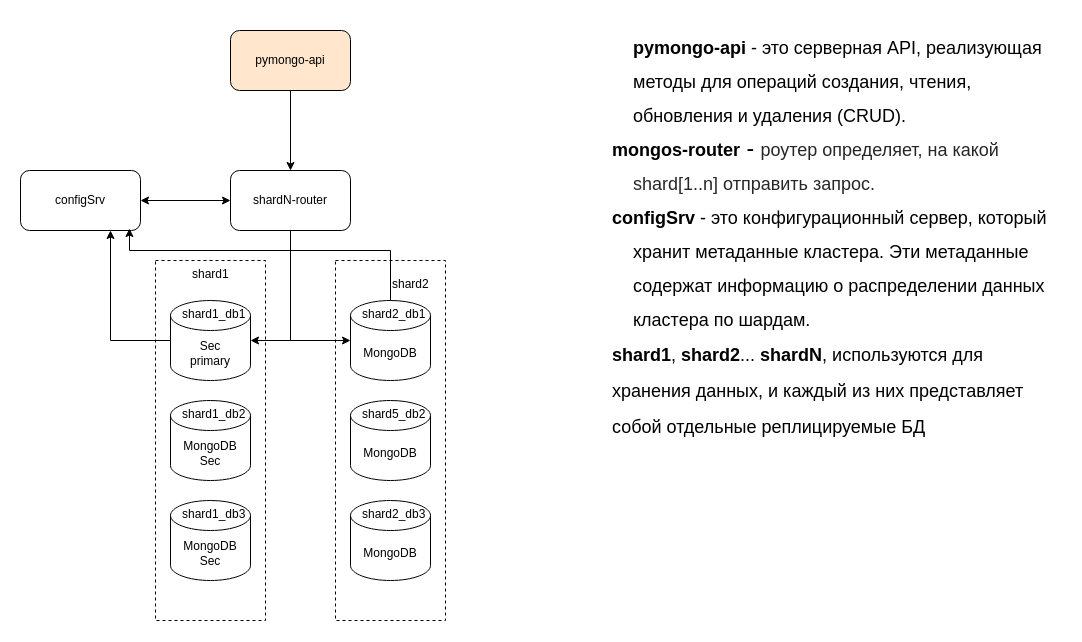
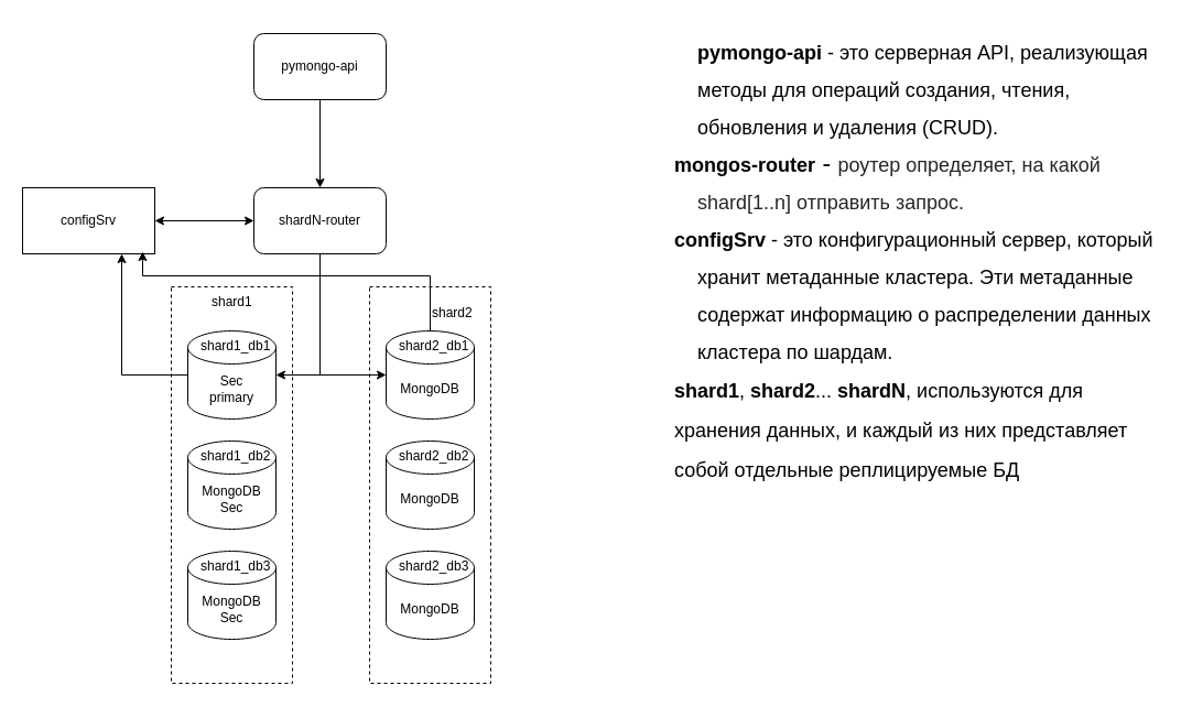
- <mxCell id="3" value="pymongo-api" style="rounded=1;whiteSpace=wrap;html=1;fillColor=#ffe6cc;" vertex="1" parent="1"><mxGeometry x="230" y="30" width="120" height="60" as="geometry" /></mxCell>
+ <mxCell id="3" value="pymongo-api" style="rounded=1;whiteSpace=wrap;html=1;" vertex="1" parent="1"><mxGeometry x="230" y="30" width="120" height="60" as="geometry" /></mxCell>
- <mxCell id="8" value="configSrv" style="rounded=1;whiteSpace=wrap;html=1;" vertex="1" parent="1"><mxGeometry x="20" y="170" width="120" height="60" as="geometry" /></mxCell>
+ <mxCell id="8" value="configSrv" style="whiteSpace=wrap;html=1;rounded=0;" vertex="1" parent="1"><mxGeometry x="20" y="170" width="120" height="60" as="geometry" /></mxCell>
- <mxCell id="24" value="&lt;div style=&quot;text-align: center;&quot;&gt;shard5_db2&lt;/div&gt;" style="text;whiteSpace=wrap;html=1;" vertex="1" parent="1"><mxGeometry x="360" y="400" width="40" height="30" as="geometry" /></mxCell>
+ <mxCell id="24" value="&lt;div style=&quot;text-align: center;&quot;&gt;shard2_db2&lt;/div&gt;" style="text;whiteSpace=wrap;html=1;" vertex="1" parent="1"><mxGeometry x="360" y="400" width="40" height="30" as="geometry" /></mxCell>
